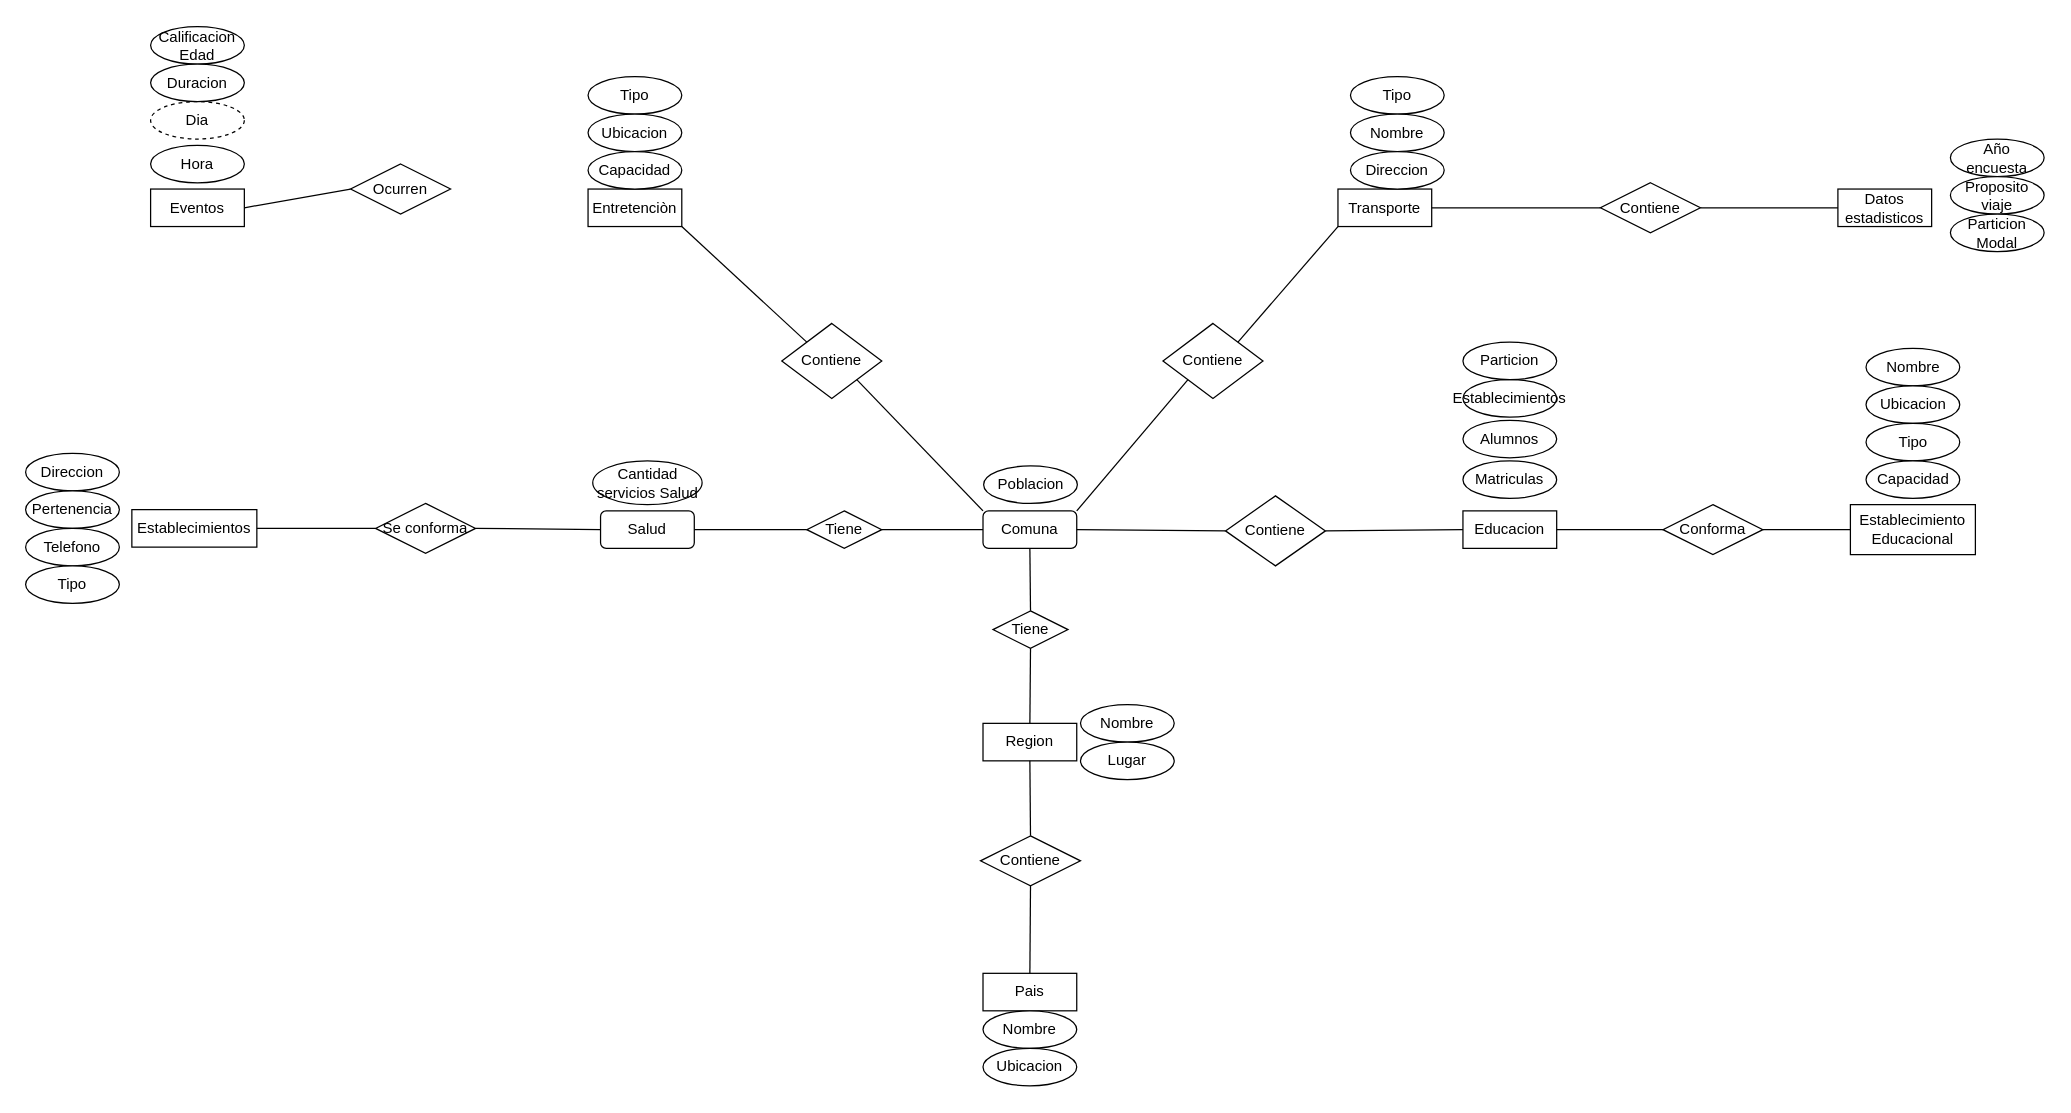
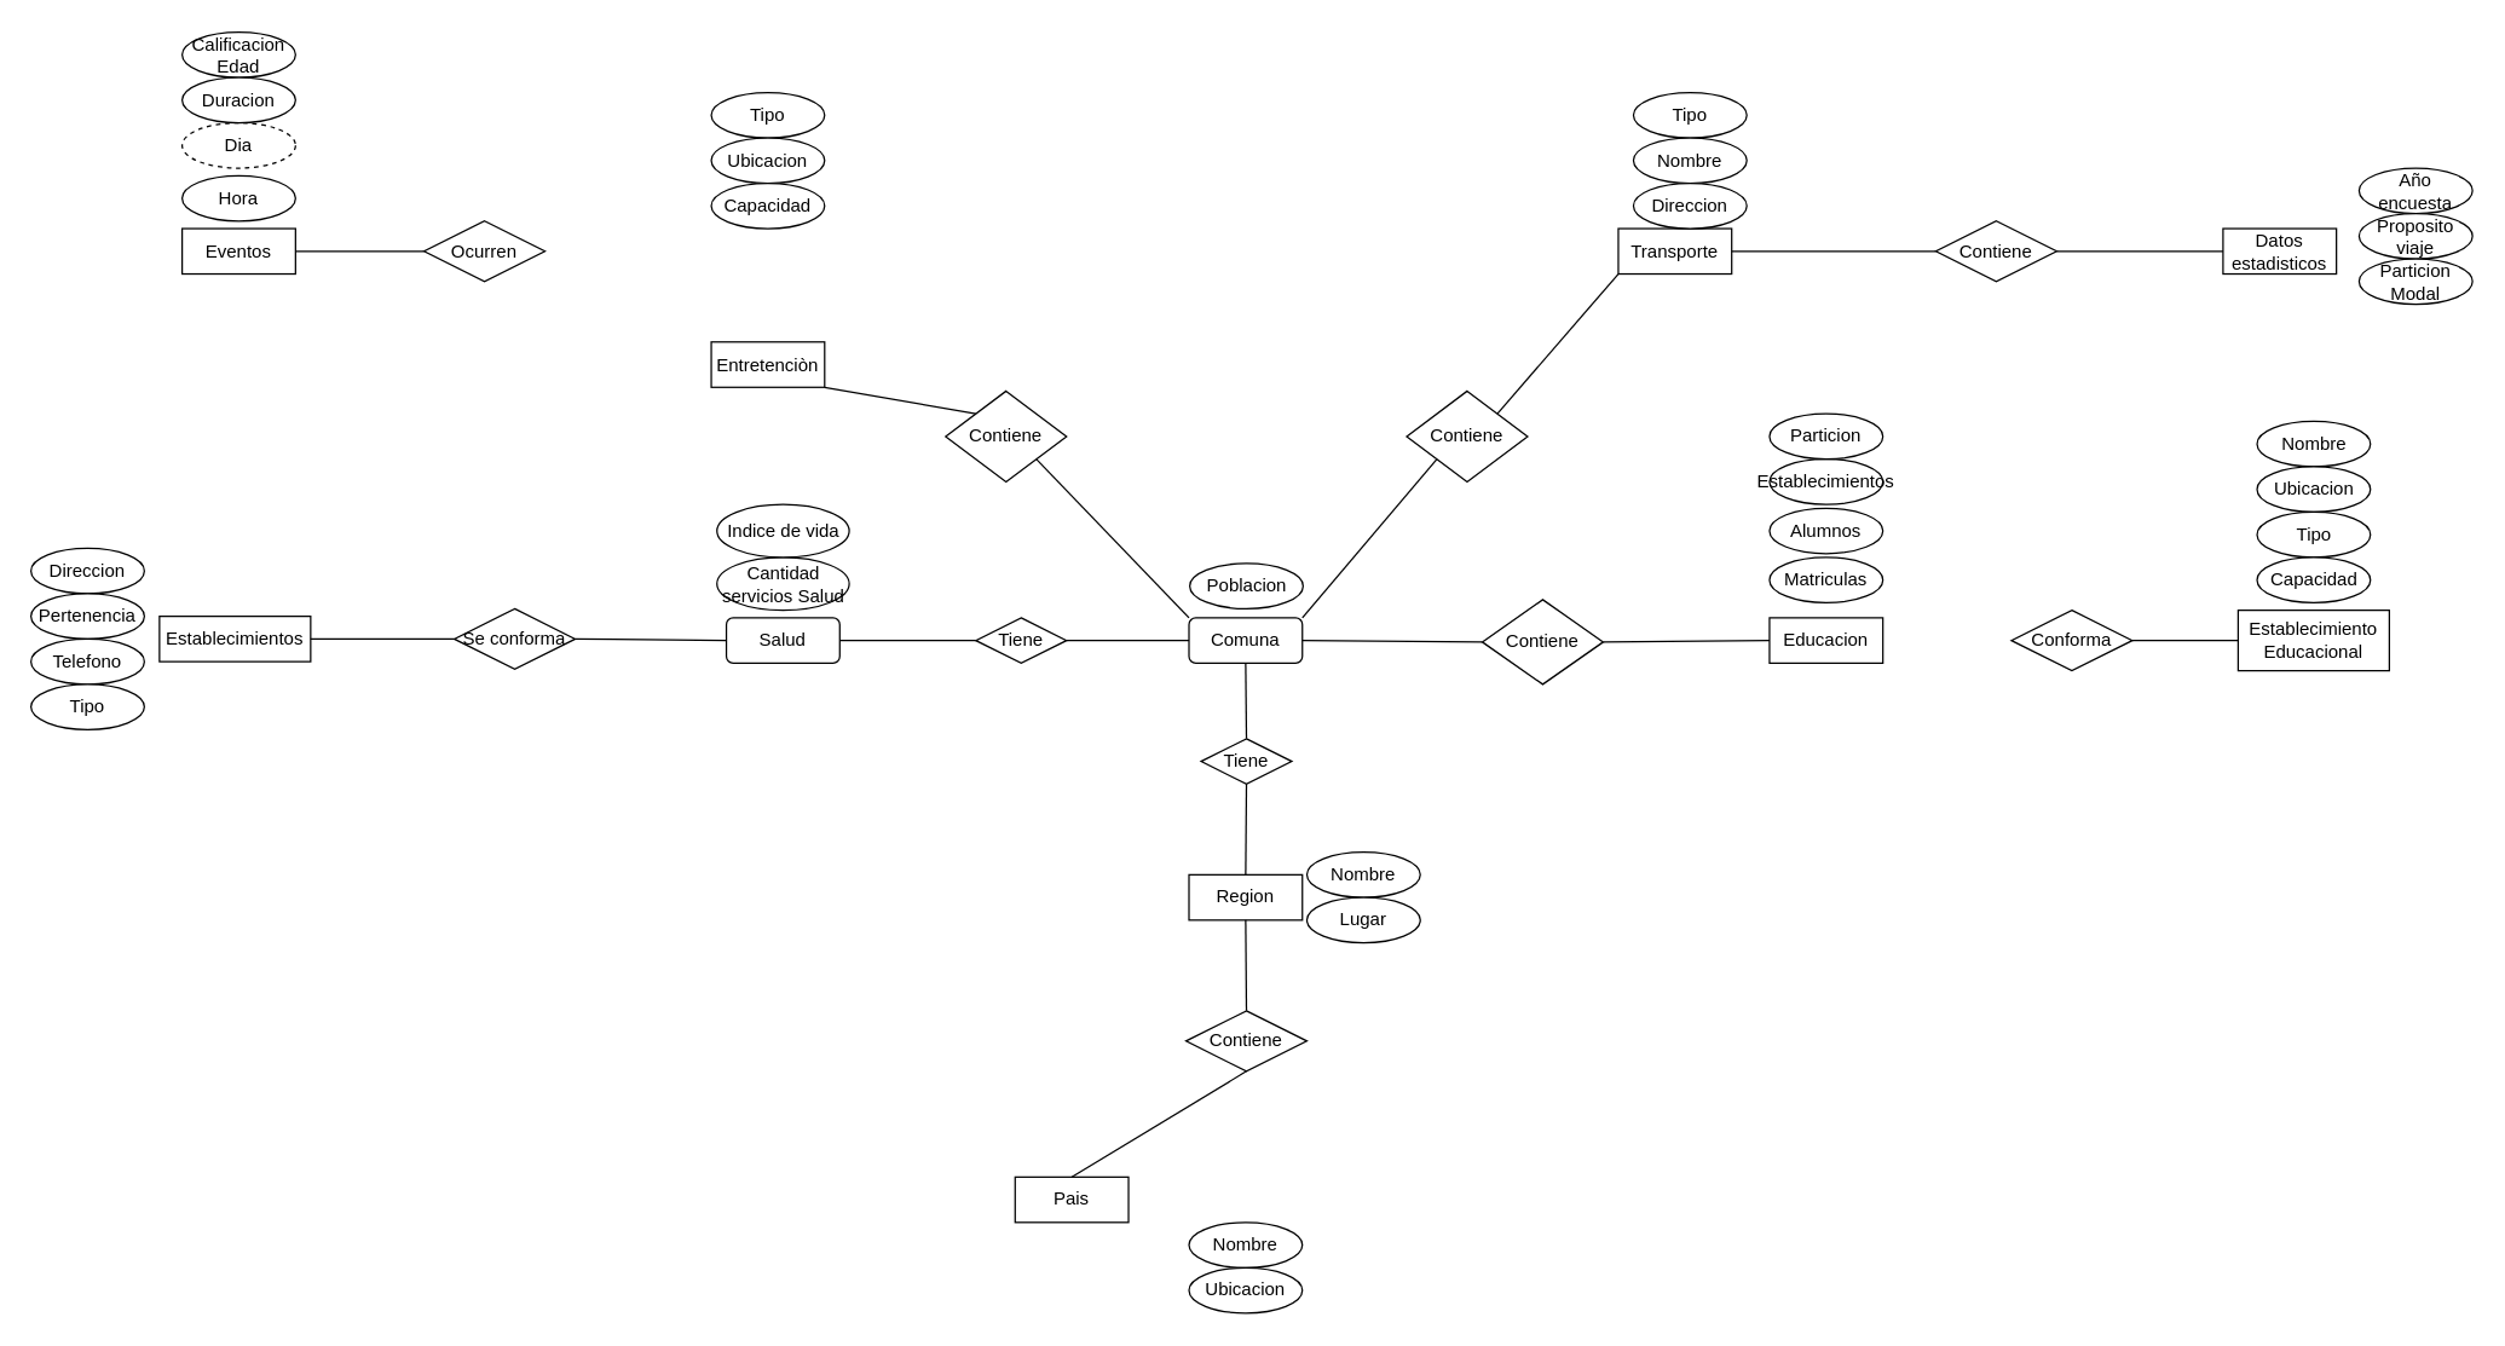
- <mxCell id="43" value="Ocurren" style="shape=rhombus;perimeter=rhombusPerimeter;whiteSpace=wrap;html=1;align=center;" parent="1" vertex="1"><mxGeometry x="280" y="130.5" width="80" height="40" as="geometry" /></mxCell>
+ <mxCell id="43" value="Ocurren" style="shape=rhombus;perimeter=rhombusPerimeter;whiteSpace=wrap;html=1;align=center;" parent="1" vertex="1"><mxGeometry x="280" y="145.5" width="80" height="40" as="geometry" /></mxCell>
- <mxCell id="15" value="Entretenciòn" style="whiteSpace=wrap;html=1;align=center;" parent="1" vertex="1"><mxGeometry x="470" y="150.5" width="75" height="30" as="geometry" /></mxCell>
+ <mxCell id="15" value="Entretenciòn" style="whiteSpace=wrap;html=1;align=center;" parent="1" vertex="1"><mxGeometry x="470" y="225.5" width="75" height="30" as="geometry" /></mxCell>
+ <mxCell id="58" value="Indice de vida" style="ellipse;whiteSpace=wrap;html=1;align=center;" vertex="1" parent="1"><mxGeometry x="473.75" y="333" width="87.5" height="35" as="geometry" /></mxCell>
- <mxCell id="66" value="" style="endArrow=none;html=1;rounded=0;exitX=1;exitY=0.5;exitDx=0;exitDy=0;entryX=0;entryY=0.5;entryDx=0;entryDy=0;" edge="1" parent="1" source="18" target="65"><mxGeometry relative="1" as="geometry"><mxPoint x="1470" y="408" as="sourcePoint" /><mxPoint x="1630" y="408" as="targetPoint" /></mxGeometry></mxCell>
- <mxCell id="4" value="Pais" style="whiteSpace=wrap;html=1;align=center;" parent="1" vertex="1"><mxGeometry x="786" y="778" width="75" height="30" as="geometry" /></mxCell>
+ <mxCell id="4" value="Pais" style="whiteSpace=wrap;html=1;align=center;" parent="1" vertex="1"><mxGeometry x="671" y="778" width="75" height="30" as="geometry" /></mxCell>
